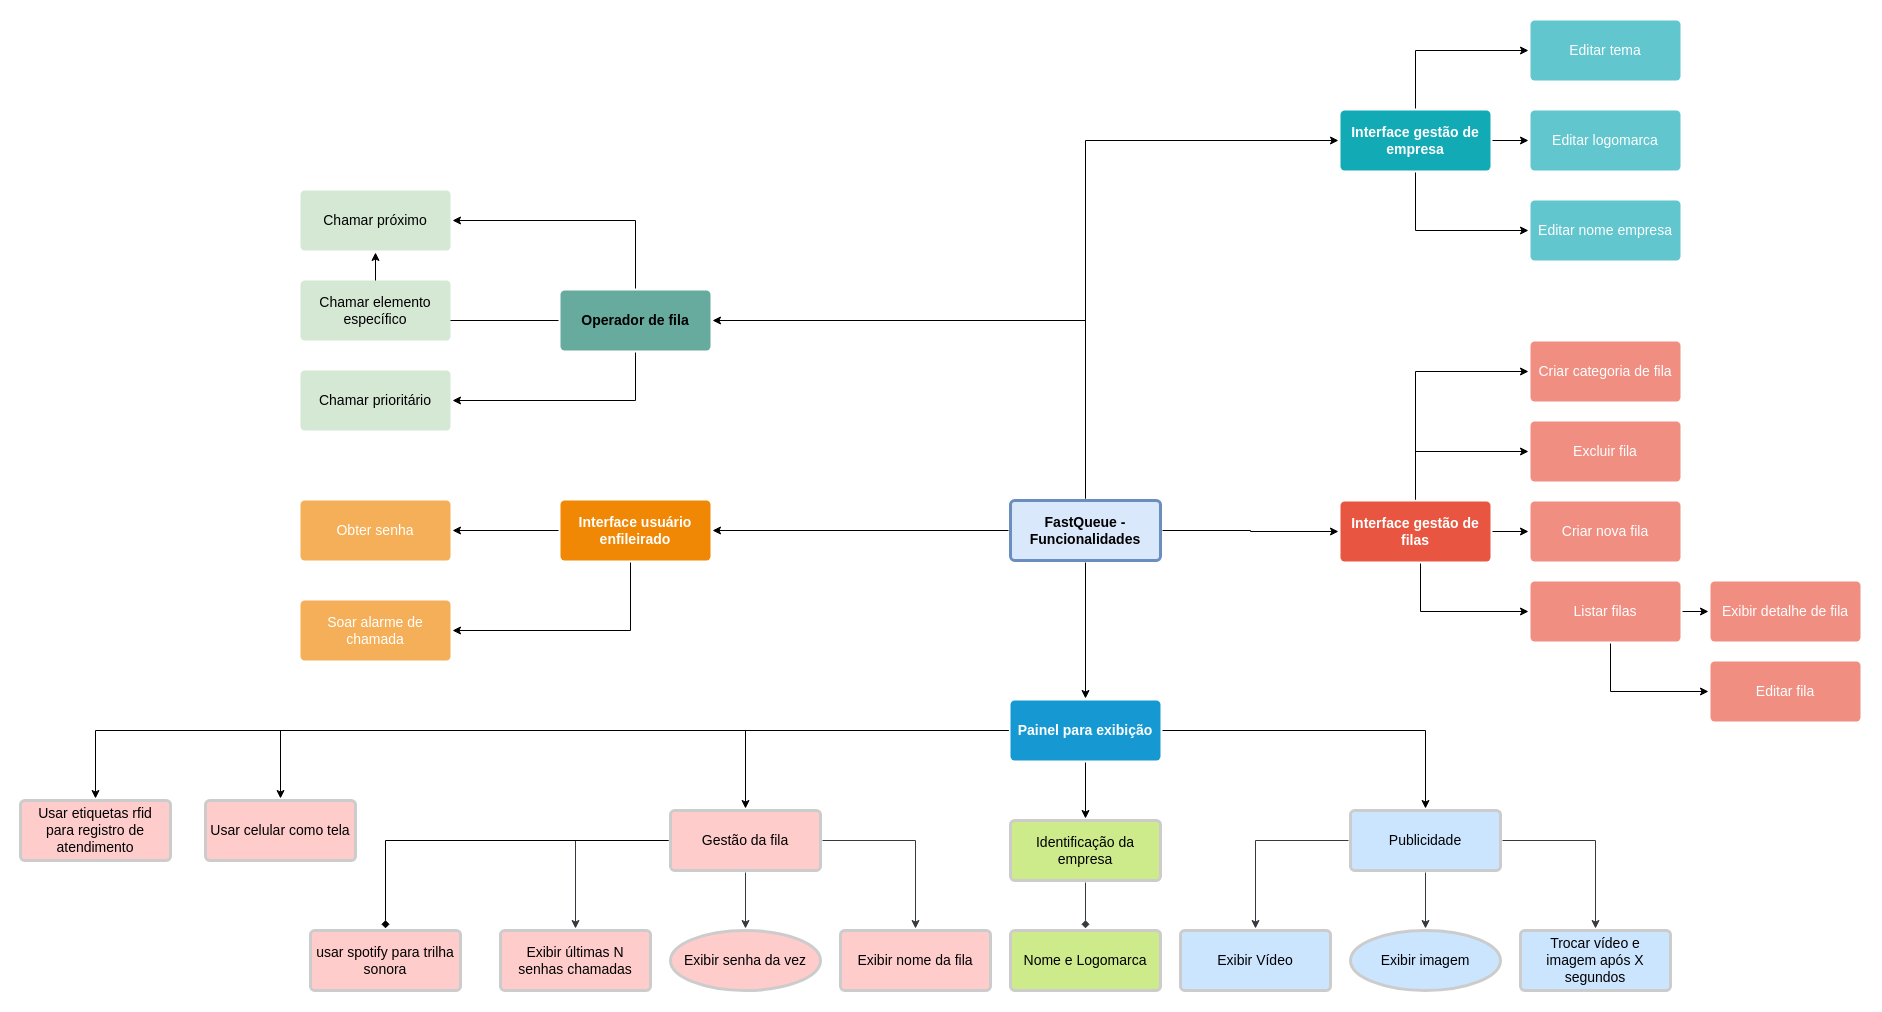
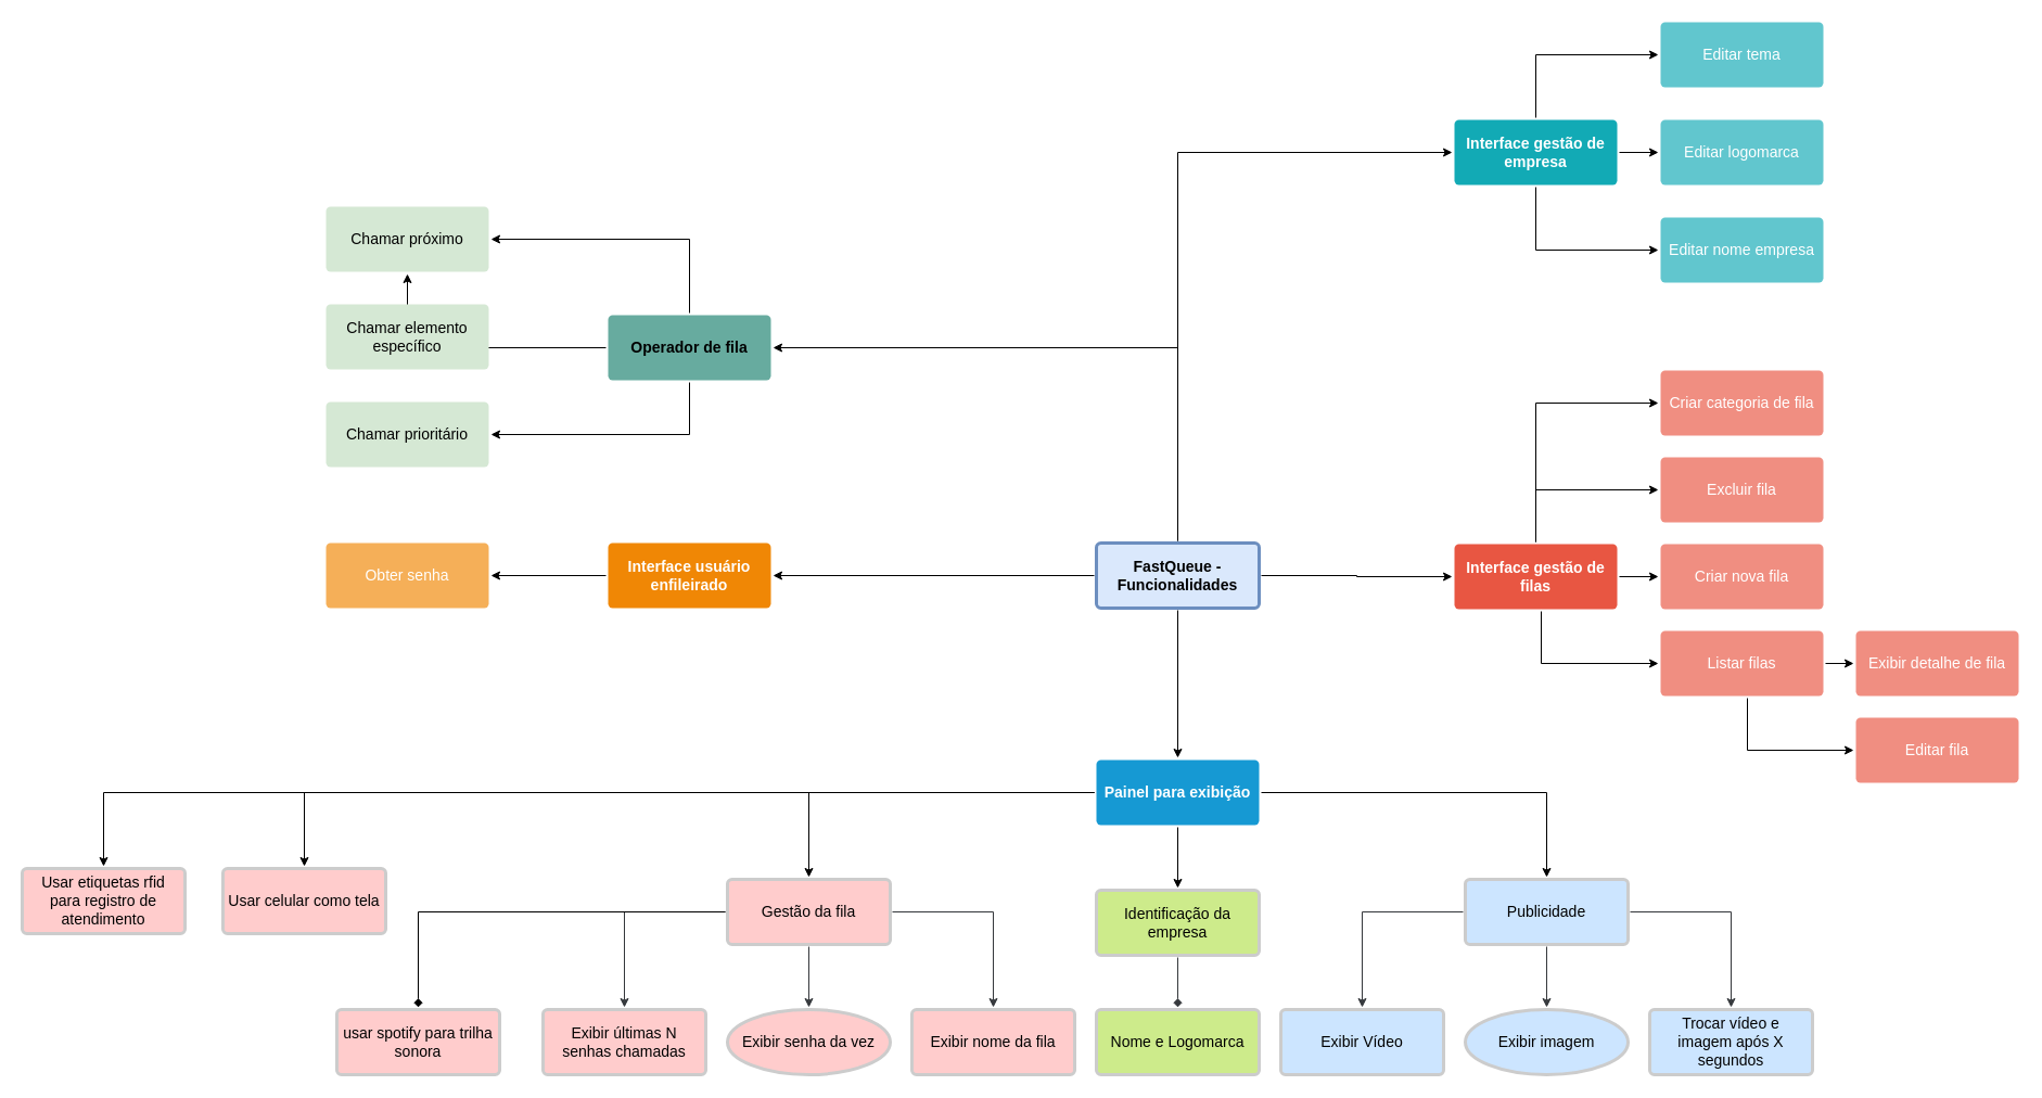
- <mxCell id="57" value="Soar alarme de chamada" style="rounded=1;whiteSpace=wrap;html=1;shadow=0;labelBackgroundColor=none;strokeColor=none;strokeWidth=3;fillColor=#f5af58;fontFamily=Helvetica;fontSize=14;fontColor=#FFFFFF;align=center;spacing=5;arcSize=7;perimeterSpacing=2;" vertex="1" parent="1"><mxGeometry x="300" y="600" width="150" height="60" as="geometry" /></mxCell>
- <mxCell id="18" style="edgeStyle=orthogonalEdgeStyle;rounded=0;orthogonalLoop=1;jettySize=auto;html=1;strokeColor=#000000;" edge="1" parent="1" source="19" target="57"><mxGeometry relative="1" as="geometry"><Array as="points"><mxPoint x="630" y="630" /></Array></mxGeometry></mxCell>
